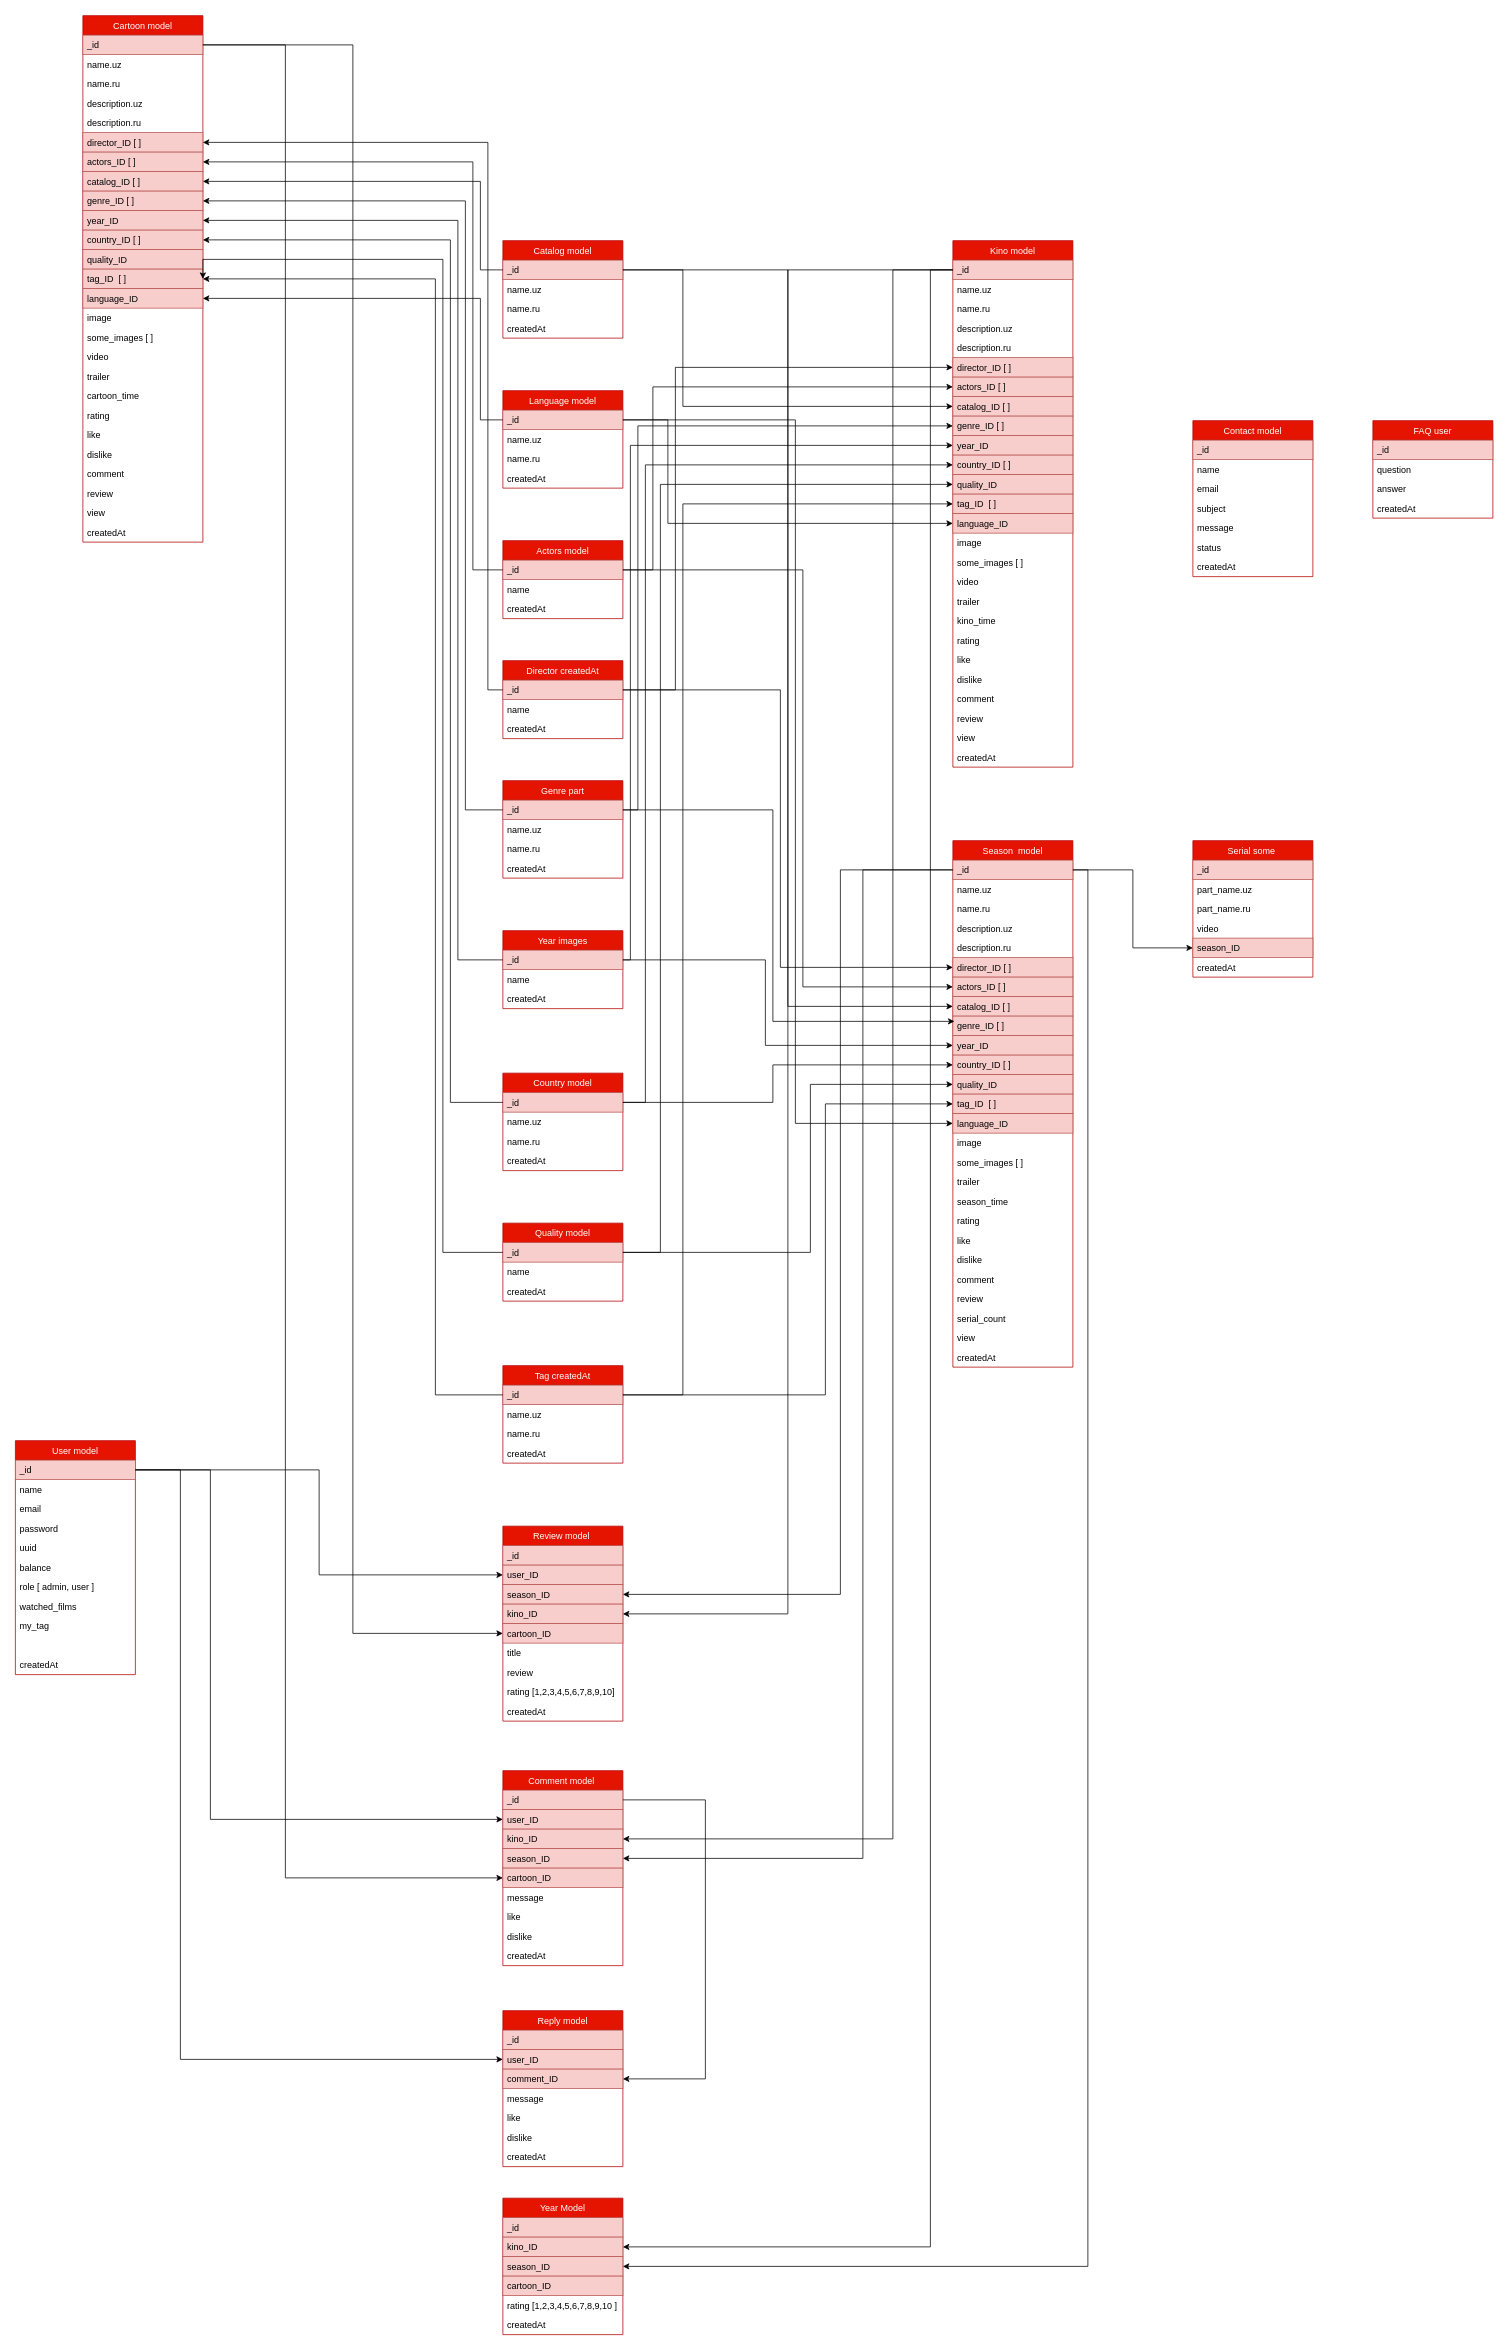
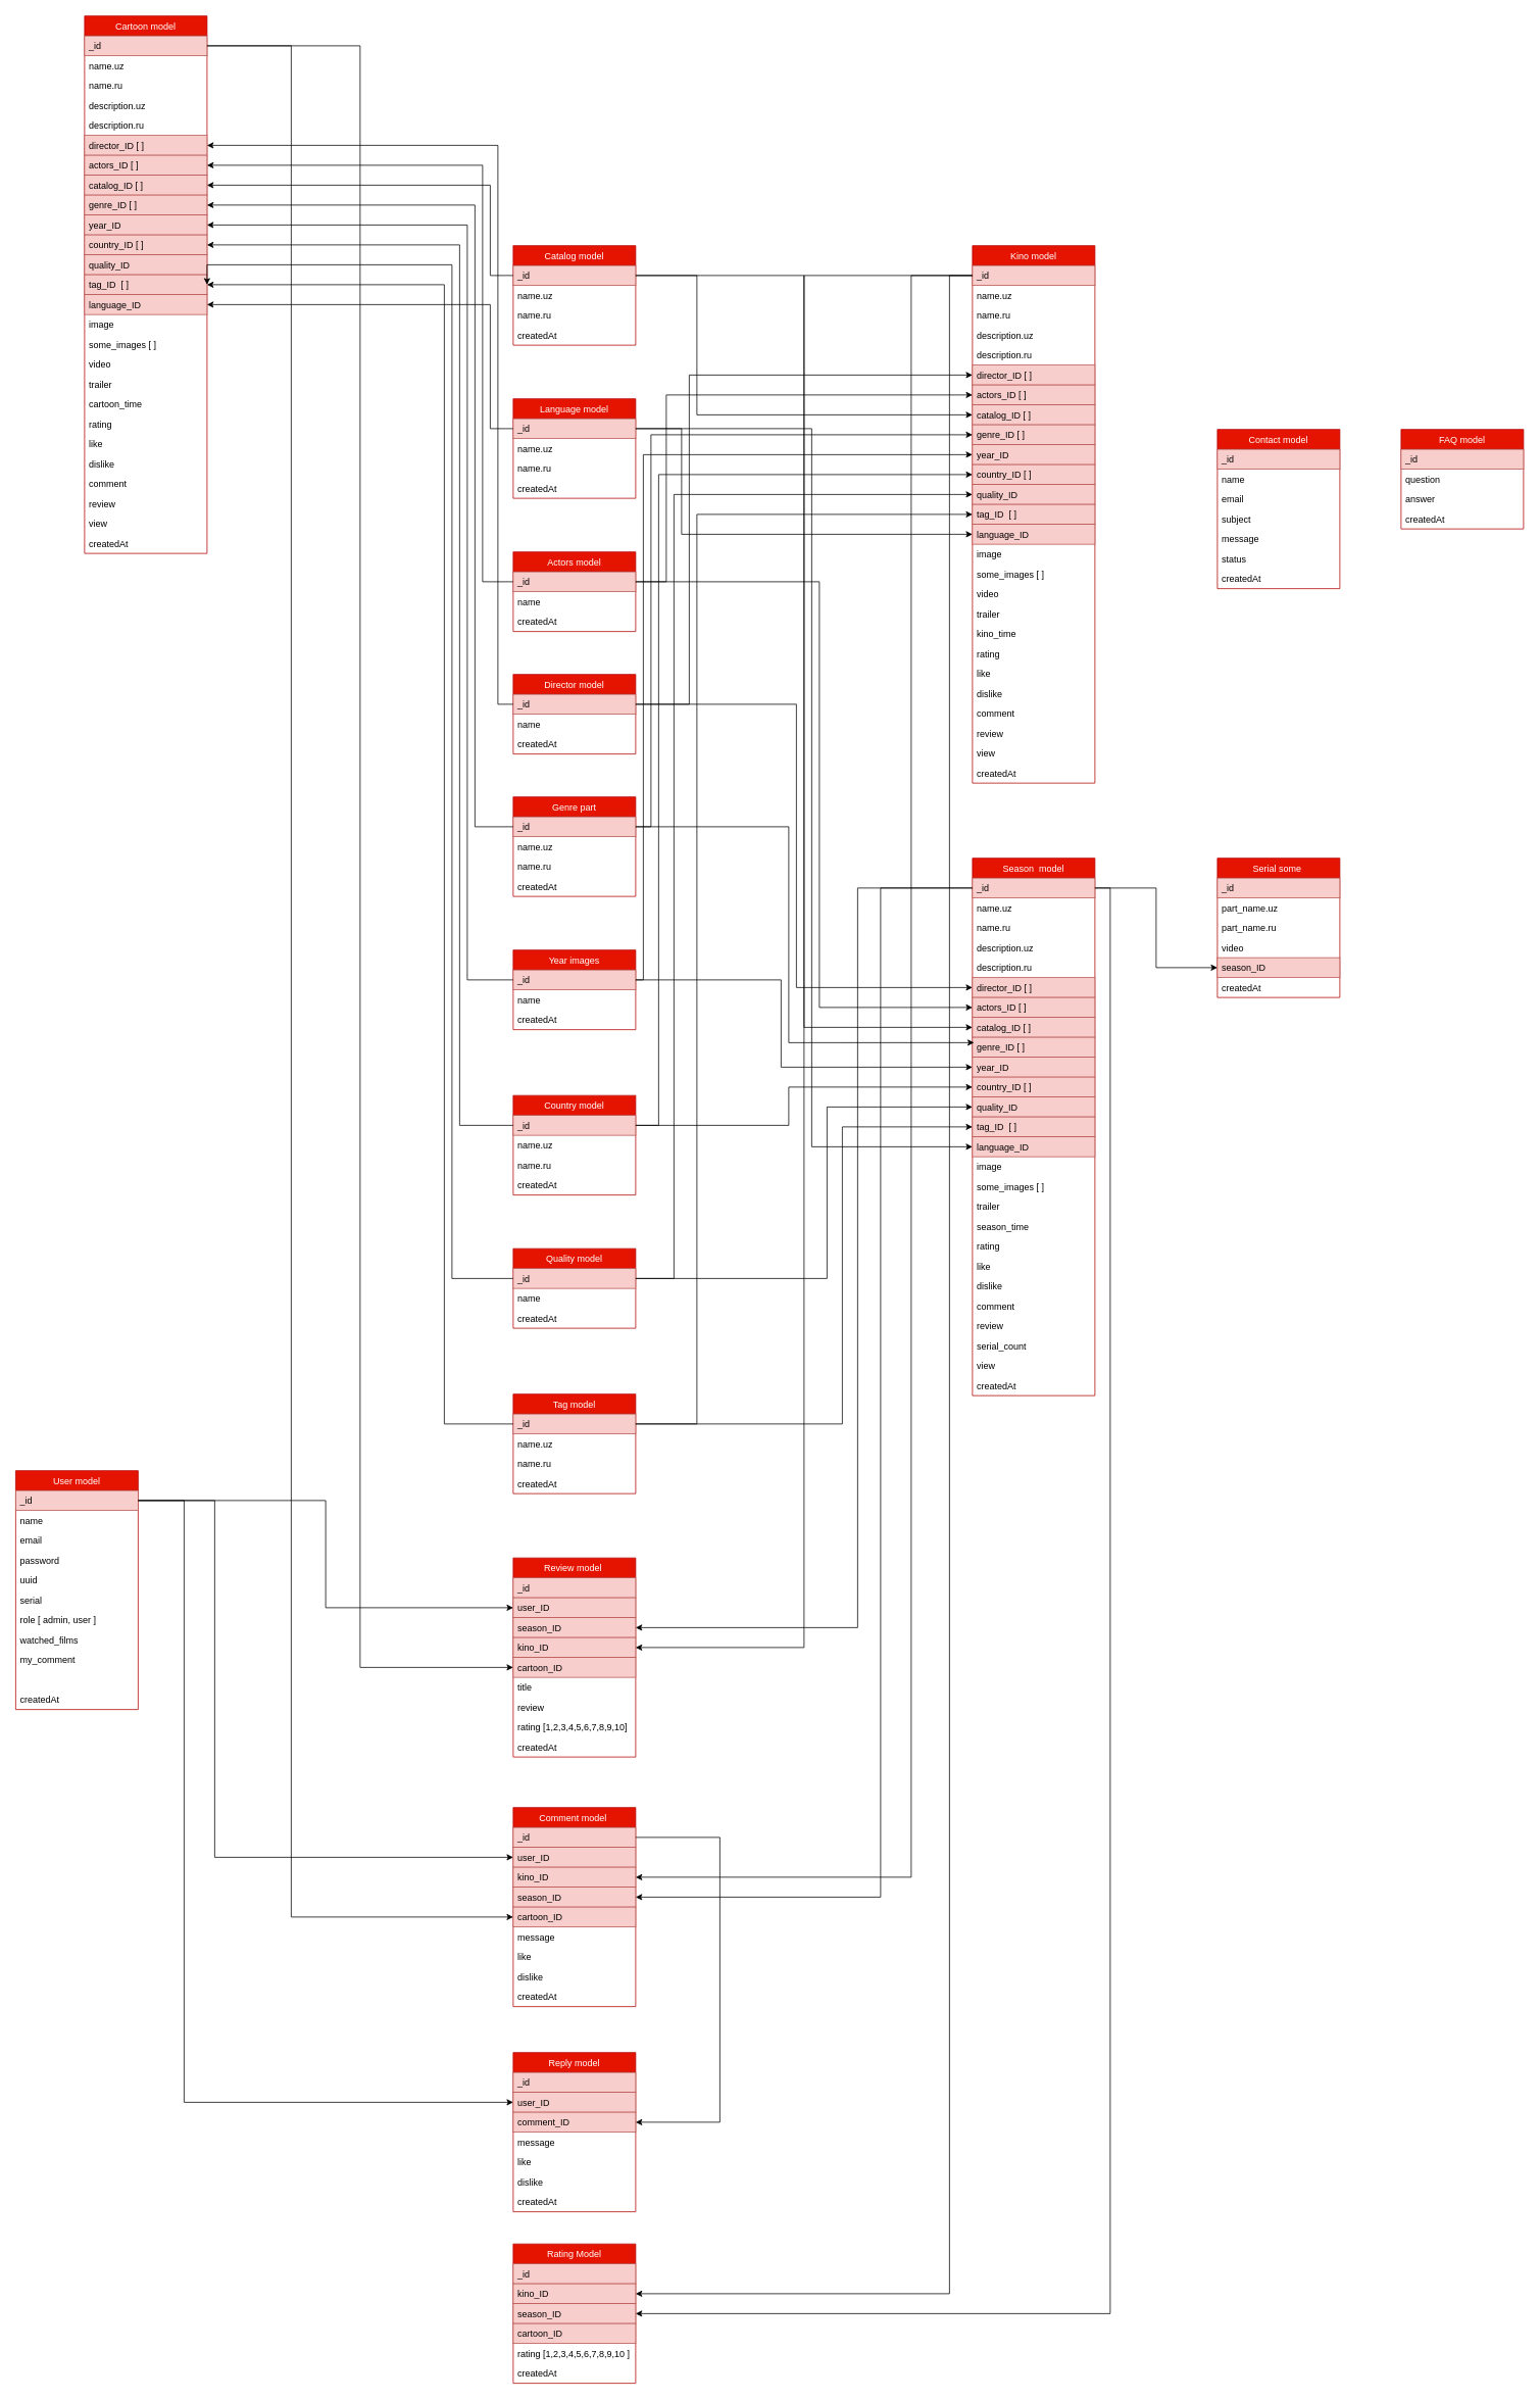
- <mxCell id="217" value="FAQ user" style="swimlane;fontStyle=0;childLayout=stackLayout;horizontal=1;startSize=26;fillColor=#e51400;horizontalStack=0;resizeParent=1;resizeParentMax=0;resizeLast=0;collapsible=1;marginBottom=0;strokeColor=#B20000;fontColor=#ffffff;" vertex="1" parent="1"><mxGeometry x="1830" y="560" width="160" height="130" as="geometry" /></mxCell>
+ <mxCell id="217" value="FAQ model" style="swimlane;fontStyle=0;childLayout=stackLayout;horizontal=1;startSize=26;fillColor=#e51400;horizontalStack=0;resizeParent=1;resizeParentMax=0;resizeLast=0;collapsible=1;marginBottom=0;strokeColor=#B20000;fontColor=#ffffff;" vertex="1" parent="1"><mxGeometry x="1830" y="560" width="160" height="130" as="geometry" /></mxCell>
- <mxCell id="28" value="Director createdAt" style="swimlane;fontStyle=0;childLayout=stackLayout;horizontal=1;startSize=26;fillColor=#e51400;horizontalStack=0;resizeParent=1;resizeParentMax=0;resizeLast=0;collapsible=1;marginBottom=0;strokeColor=#B20000;fontColor=#ffffff;" vertex="1" parent="1"><mxGeometry x="670" y="880" width="160" height="104" as="geometry" /></mxCell>
+ <mxCell id="28" value="Director model" style="swimlane;fontStyle=0;childLayout=stackLayout;horizontal=1;startSize=26;fillColor=#e51400;horizontalStack=0;resizeParent=1;resizeParentMax=0;resizeLast=0;collapsible=1;marginBottom=0;strokeColor=#B20000;fontColor=#ffffff;" vertex="1" parent="1"><mxGeometry x="670" y="880" width="160" height="104" as="geometry" /></mxCell>
- <mxCell id="50" value="Tag createdAt" style="swimlane;fontStyle=0;childLayout=stackLayout;horizontal=1;startSize=26;fillColor=#e51400;horizontalStack=0;resizeParent=1;resizeParentMax=0;resizeLast=0;collapsible=1;marginBottom=0;strokeColor=#B20000;fontColor=#ffffff;" vertex="1" parent="1"><mxGeometry x="670" y="1820" width="160" height="130" as="geometry" /></mxCell>
+ <mxCell id="50" value="Tag model" style="swimlane;fontStyle=0;childLayout=stackLayout;horizontal=1;startSize=26;fillColor=#e51400;horizontalStack=0;resizeParent=1;resizeParentMax=0;resizeLast=0;collapsible=1;marginBottom=0;strokeColor=#B20000;fontColor=#ffffff;" vertex="1" parent="1"><mxGeometry x="670" y="1820" width="160" height="130" as="geometry" /></mxCell>
- <mxCell id="8" value="balance" style="text;strokeColor=none;fillColor=none;align=left;verticalAlign=top;spacingLeft=4;spacingRight=4;overflow=hidden;rotatable=0;points=[[0,0.5],[1,0.5]];portConstraint=eastwest;" vertex="1" parent="2"><mxGeometry y="156" width="160" height="26" as="geometry" /></mxCell>
+ <mxCell id="8" value="serial" style="text;strokeColor=none;fillColor=none;align=left;verticalAlign=top;spacingLeft=4;spacingRight=4;overflow=hidden;rotatable=0;points=[[0,0.5],[1,0.5]];portConstraint=eastwest;" vertex="1" parent="2"><mxGeometry y="156" width="160" height="26" as="geometry" /></mxCell>
- <mxCell id="11" value="my_tag" style="text;strokeColor=none;fillColor=none;align=left;verticalAlign=top;spacingLeft=4;spacingRight=4;overflow=hidden;rotatable=0;points=[[0,0.5],[1,0.5]];portConstraint=eastwest;" vertex="1" parent="2"><mxGeometry y="234" width="160" height="26" as="geometry" /></mxCell>
+ <mxCell id="11" value="my_comment" style="text;strokeColor=none;fillColor=none;align=left;verticalAlign=top;spacingLeft=4;spacingRight=4;overflow=hidden;rotatable=0;points=[[0,0.5],[1,0.5]];portConstraint=eastwest;" vertex="1" parent="2"><mxGeometry y="234" width="160" height="26" as="geometry" /></mxCell>
- <mxCell id="222" value="Year Model" style="swimlane;fontStyle=0;childLayout=stackLayout;horizontal=1;startSize=26;fillColor=#e51400;horizontalStack=0;resizeParent=1;resizeParentMax=0;resizeLast=0;collapsible=1;marginBottom=0;strokeColor=#B20000;fontColor=#ffffff;" vertex="1" parent="1"><mxGeometry x="670" y="2930" width="160" height="182" as="geometry" /></mxCell>
+ <mxCell id="222" value="Rating Model" style="swimlane;fontStyle=0;childLayout=stackLayout;horizontal=1;startSize=26;fillColor=#e51400;horizontalStack=0;resizeParent=1;resizeParentMax=0;resizeLast=0;collapsible=1;marginBottom=0;strokeColor=#B20000;fontColor=#ffffff;" vertex="1" parent="1"><mxGeometry x="670" y="2930" width="160" height="182" as="geometry" /></mxCell>
